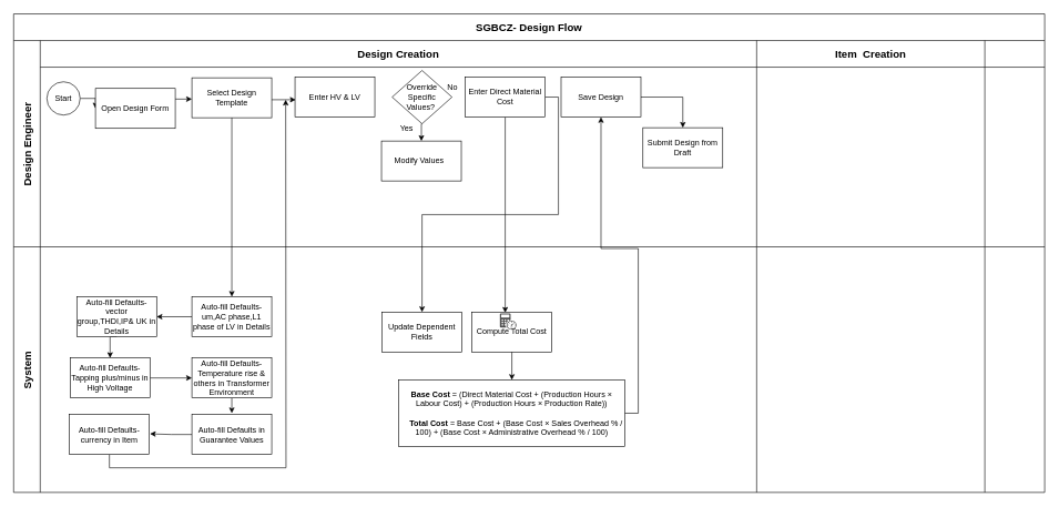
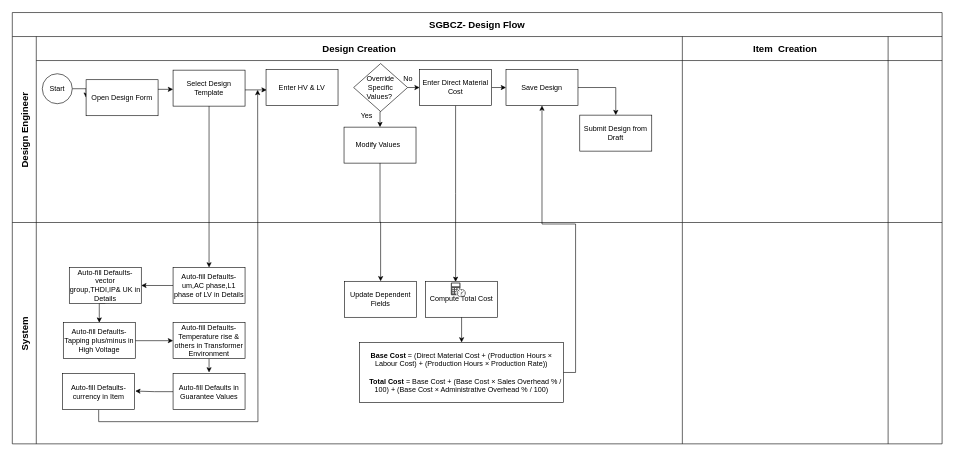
+ <mxCell id="13" style="edgeStyle=orthogonalEdgeStyle;rounded=0;orthogonalLoop=1;jettySize=auto;html=1;exitX=1;exitY=0.5;exitDx=0;exitDy=0;entryX=0;entryY=0.5;entryDx=0;entryDy=0;" parent="4" source="14" target="18" edge="1"><mxGeometry relative="1" as="geometry"><mxPoint x="630" y="85" as="targetPoint" /></mxGeometry></mxCell>
+ <mxCell id="47" style="edgeStyle=orthogonalEdgeStyle;rounded=0;orthogonalLoop=1;jettySize=auto;html=1;entryX=0.5;entryY=0;entryDx=0;entryDy=0;" parent="2" source="15" target="28" edge="1"><mxGeometry relative="1" as="geometry" /></mxCell>
- <mxCell id="16" style="edgeStyle=orthogonalEdgeStyle;rounded=0;orthogonalLoop=1;jettySize=auto;html=1;exitX=1;exitY=0.5;exitDx=0;exitDy=0;" parent="4" source="18" target="28" edge="1"><mxGeometry relative="1" as="geometry" /></mxCell>
+ <mxCell id="16" style="edgeStyle=orthogonalEdgeStyle;rounded=0;orthogonalLoop=1;jettySize=auto;html=1;exitX=1;exitY=0.5;exitDx=0;exitDy=0;entryX=0;entryY=0.5;entryDx=0;entryDy=0;" parent="4" source="18" target="20" edge="1"><mxGeometry relative="1" as="geometry" /></mxCell>
